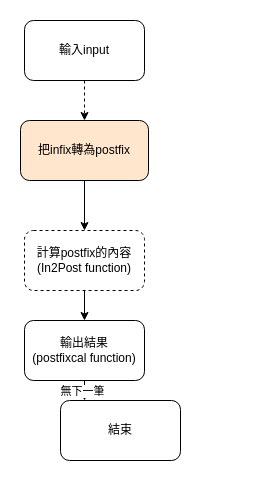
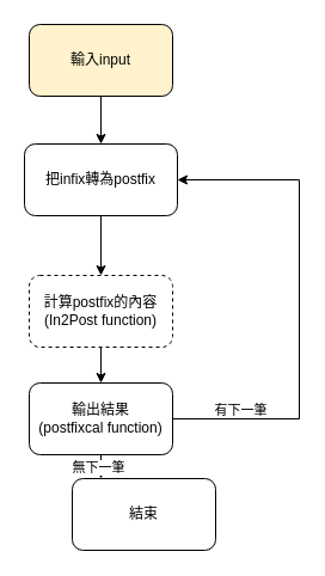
- <mxCell id="7" value="&lt;span&gt;輸入input&lt;/span&gt;" style="rounded=1;whiteSpace=wrap;html=1;" vertex="1" parent="1"><mxGeometry x="24" y="20" width="120" height="60" as="geometry" /></mxCell>
+ <mxCell id="7" value="&lt;span&gt;輸入input&lt;/span&gt;" style="rounded=1;whiteSpace=wrap;html=1;fillColor=#fff2cc;" vertex="1" parent="1"><mxGeometry x="24" y="20" width="120" height="60" as="geometry" /></mxCell>
- <mxCell id="6" value="" style="edgeStyle=orthogonalEdgeStyle;rounded=0;orthogonalLoop=1;jettySize=auto;html=1;dashed=1;" edge="1" parent="1" source="7" target="5"><mxGeometry relative="1" as="geometry" /></mxCell>
+ <mxCell id="6" value="" style="edgeStyle=orthogonalEdgeStyle;rounded=0;orthogonalLoop=1;jettySize=auto;html=1;" edge="1" parent="1" source="7" target="5"><mxGeometry relative="1" as="geometry" /></mxCell>
- <mxCell id="5" value="&lt;span&gt;把infix轉為postfix&lt;/span&gt;" style="rounded=1;whiteSpace=wrap;html=1;fillColor=#ffe6cc;" vertex="1" parent="1"><mxGeometry x="20" y="120" width="128" height="60" as="geometry" /></mxCell>
+ <mxCell id="5" value="&lt;span&gt;把infix轉為postfix&lt;/span&gt;" style="rounded=1;whiteSpace=wrap;html=1;" vertex="1" parent="1"><mxGeometry x="20" y="120" width="128" height="60" as="geometry" /></mxCell>
+ <mxCell id="8" style="edgeStyle=orthogonalEdgeStyle;rounded=0;orthogonalLoop=1;jettySize=auto;html=1;exitX=1;exitY=0.5;exitDx=0;exitDy=0;entryX=1;entryY=0.5;entryDx=0;entryDy=0;" edge="1" parent="1" source="12" target="5"><mxGeometry relative="1" as="geometry"><Array as="points"><mxPoint x="250" y="350" /><mxPoint x="250" y="150" /></Array></mxGeometry></mxCell>
+ <mxCell id="9" value="有下一筆" style="edgeLabel;html=1;align=center;verticalAlign=middle;resizable=0;points=[];" vertex="1" connectable="0" parent="8"><mxGeometry x="-0.796" y="8" relative="1" as="geometry"><mxPoint x="14" as="offset" /></mxGeometry></mxCell>
